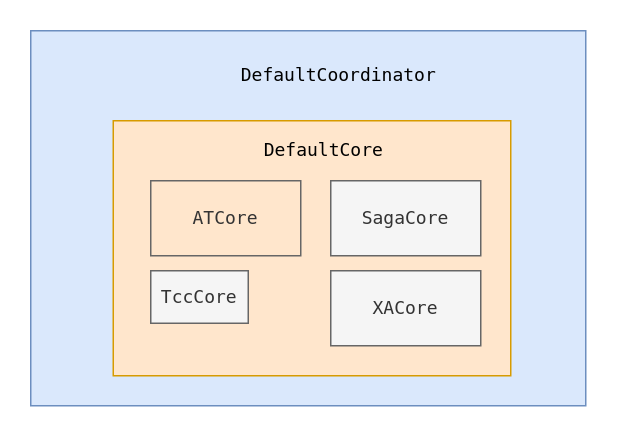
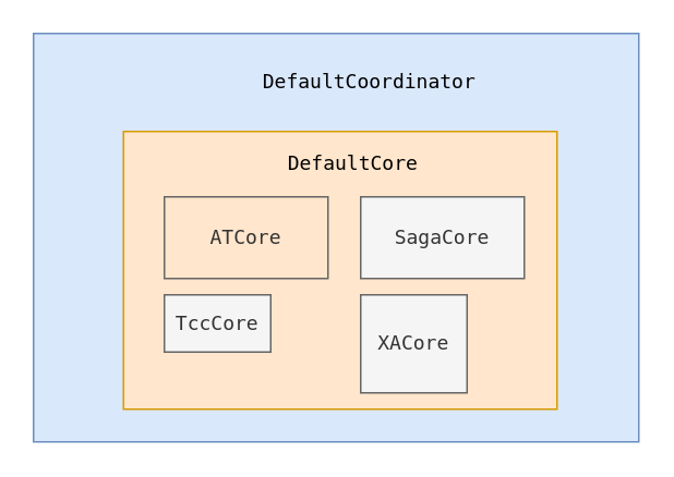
- <mxCell id="9" value="&lt;pre&gt;&lt;pre&gt;&lt;pre&gt;&lt;pre&gt;XACore&lt;/pre&gt;&lt;/pre&gt;&lt;/pre&gt;&lt;/pre&gt;" style="rounded=0;whiteSpace=wrap;html=1;fillColor=#f5f5f5;fontColor=#333333;strokeColor=#666666;" vertex="1" parent="1"><mxGeometry x="220" y="180" width="100" height="50" as="geometry" /></mxCell>
+ <mxCell id="9" value="&lt;pre&gt;&lt;pre&gt;&lt;pre&gt;&lt;pre&gt;XACore&lt;/pre&gt;&lt;/pre&gt;&lt;/pre&gt;&lt;/pre&gt;" style="rounded=0;whiteSpace=wrap;html=1;fillColor=#f5f5f5;fontColor=#333333;strokeColor=#666666;" vertex="1" parent="1"><mxGeometry x="220" y="180" width="65" height="60" as="geometry" /></mxCell>
